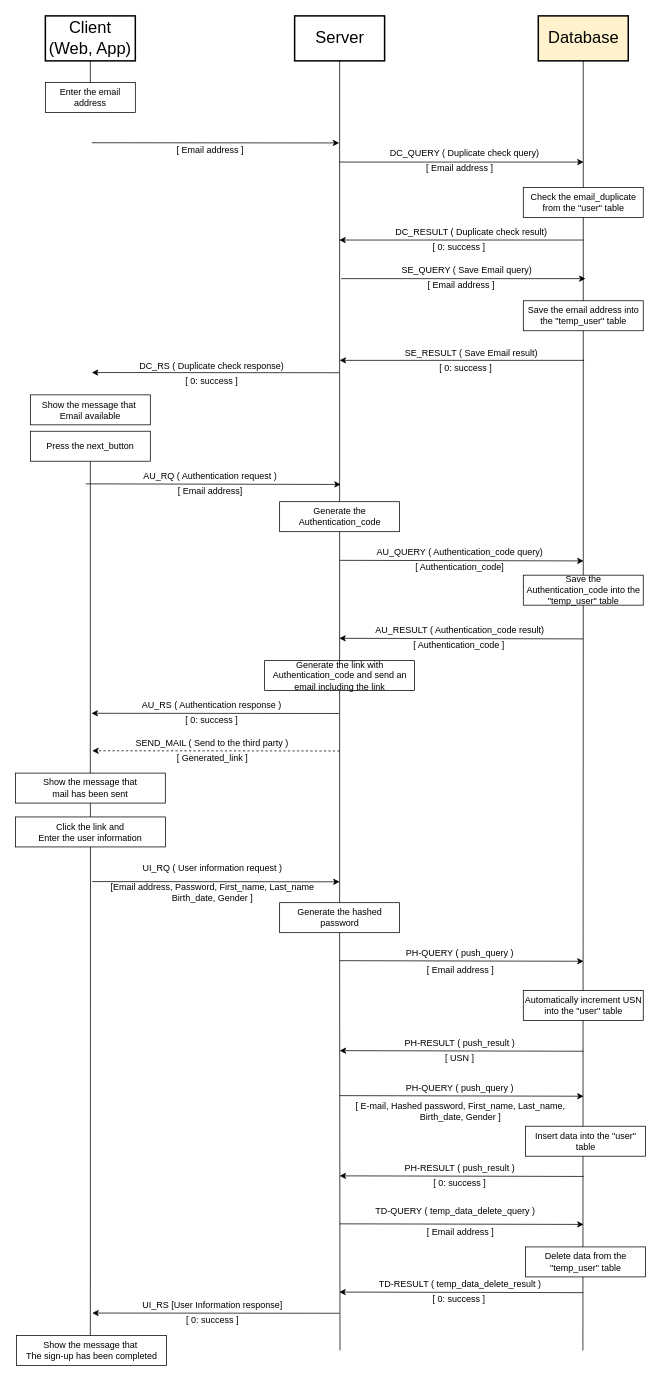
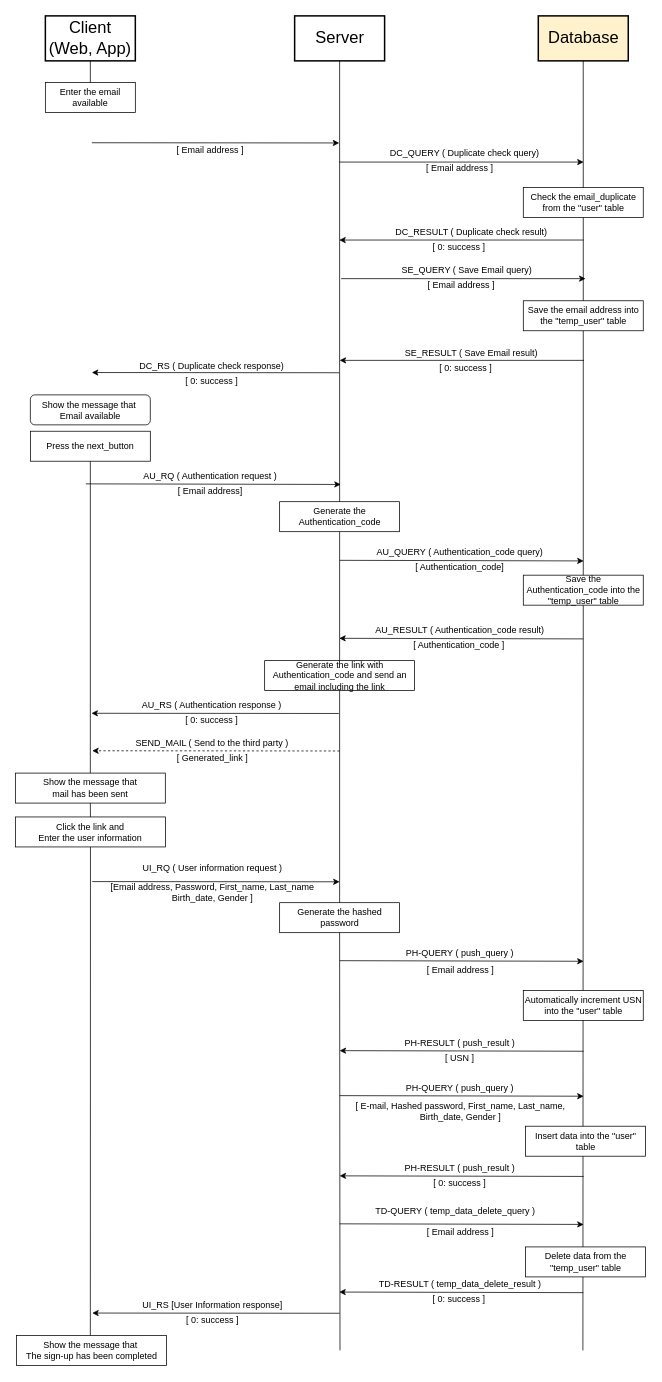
- <mxCell id="5" value="Enter the email address" style="rounded=0;whiteSpace=wrap;html=1;" parent="1" vertex="1"><mxGeometry x="60" y="109" width="120" height="40" as="geometry" /></mxCell>
+ <mxCell id="5" value="Enter the email available" style="rounded=0;whiteSpace=wrap;html=1;" parent="1" vertex="1"><mxGeometry x="60" y="109" width="120" height="40" as="geometry" /></mxCell>
- <mxCell id="85" value="Show the message that&amp;nbsp;&lt;br&gt;Email available" style="rounded=0;whiteSpace=wrap;html=1;" parent="1" vertex="1"><mxGeometry x="40" y="525.5" width="160" height="40" as="geometry" /></mxCell>
+ <mxCell id="85" value="Show the message that&amp;nbsp;&lt;br&gt;Email available" style="whiteSpace=wrap;html=1;rounded=1;" parent="1" vertex="1"><mxGeometry x="40" y="525.5" width="160" height="40" as="geometry" /></mxCell>
